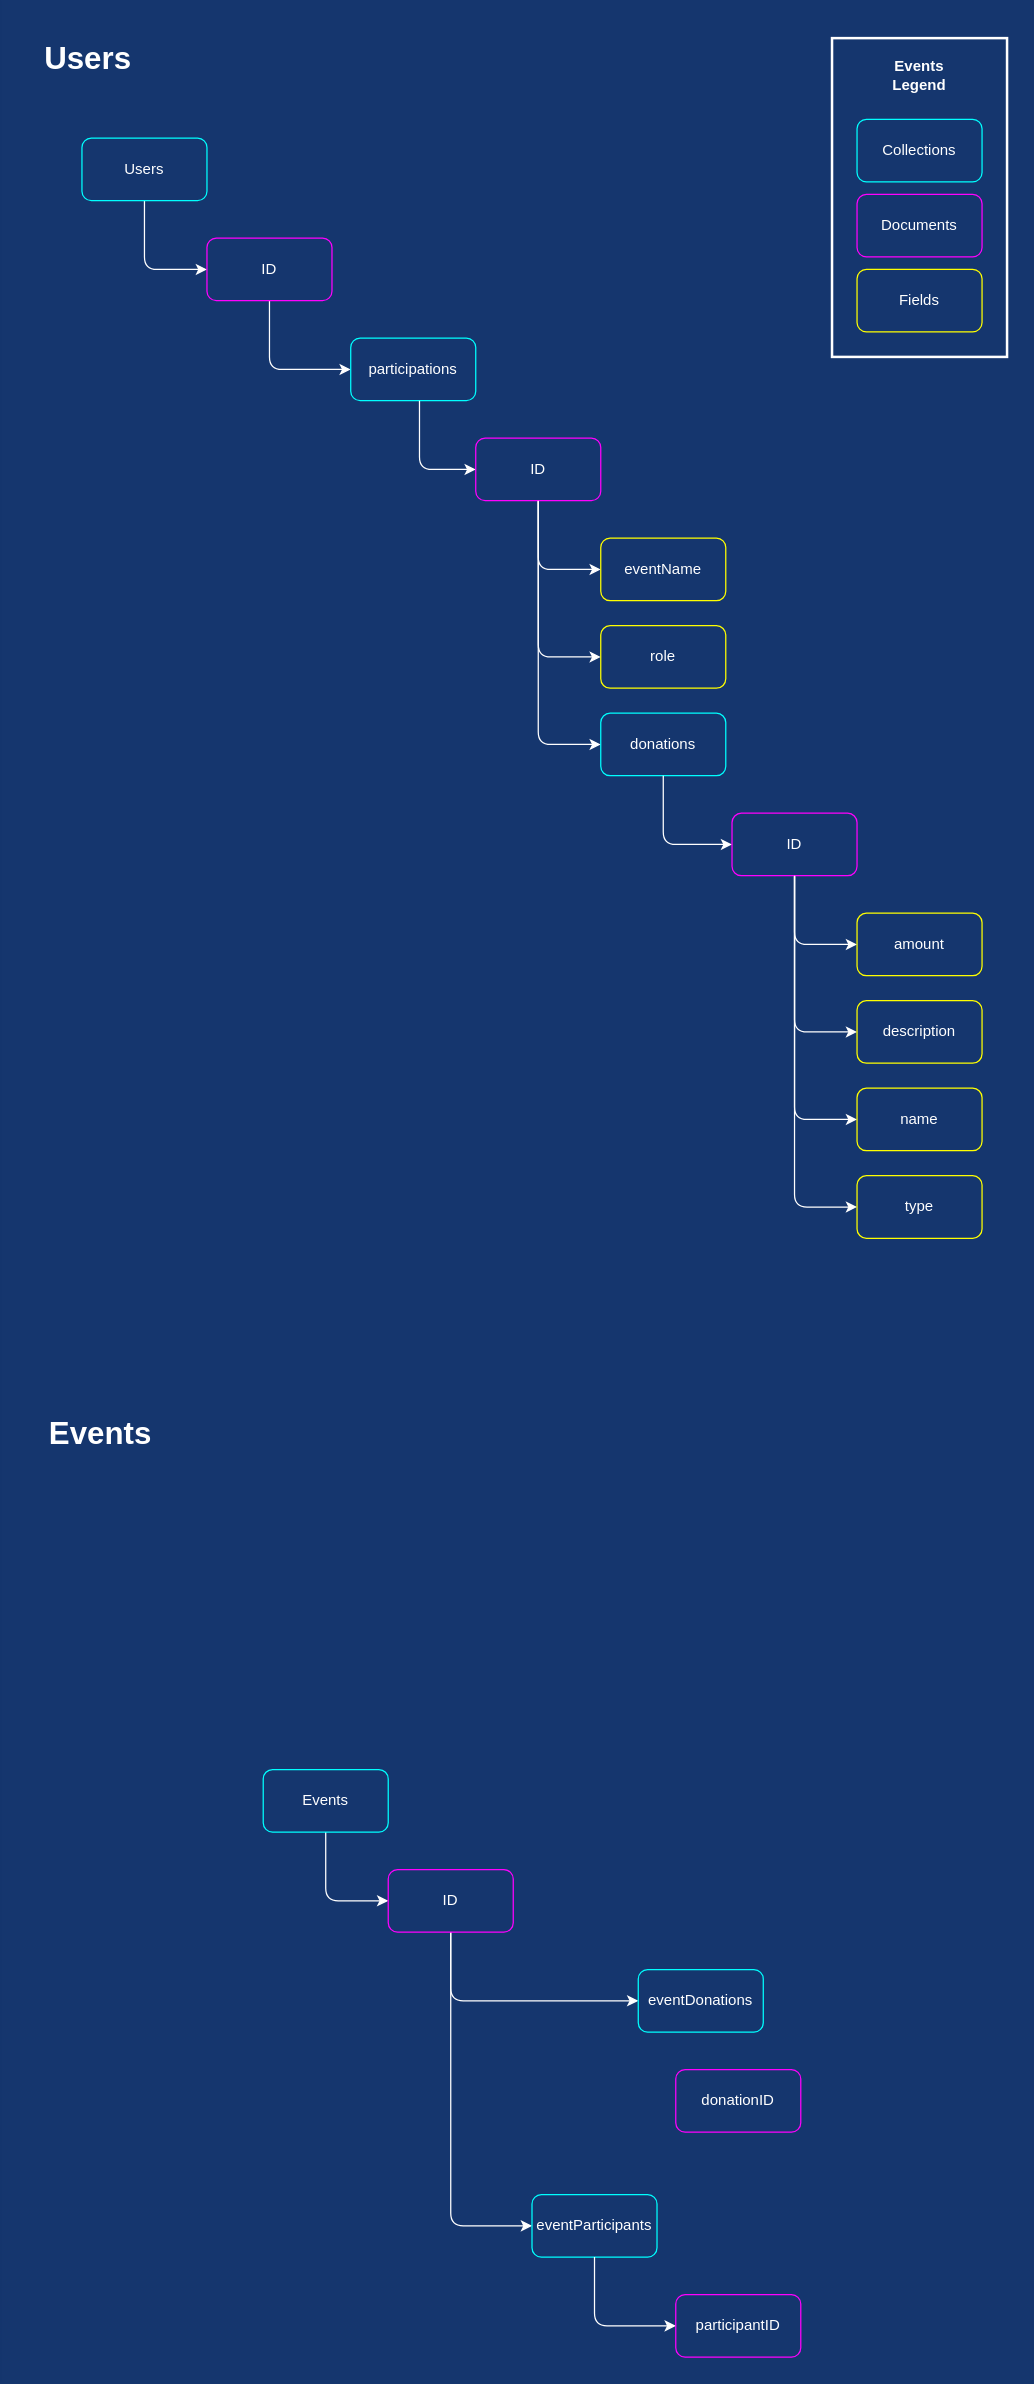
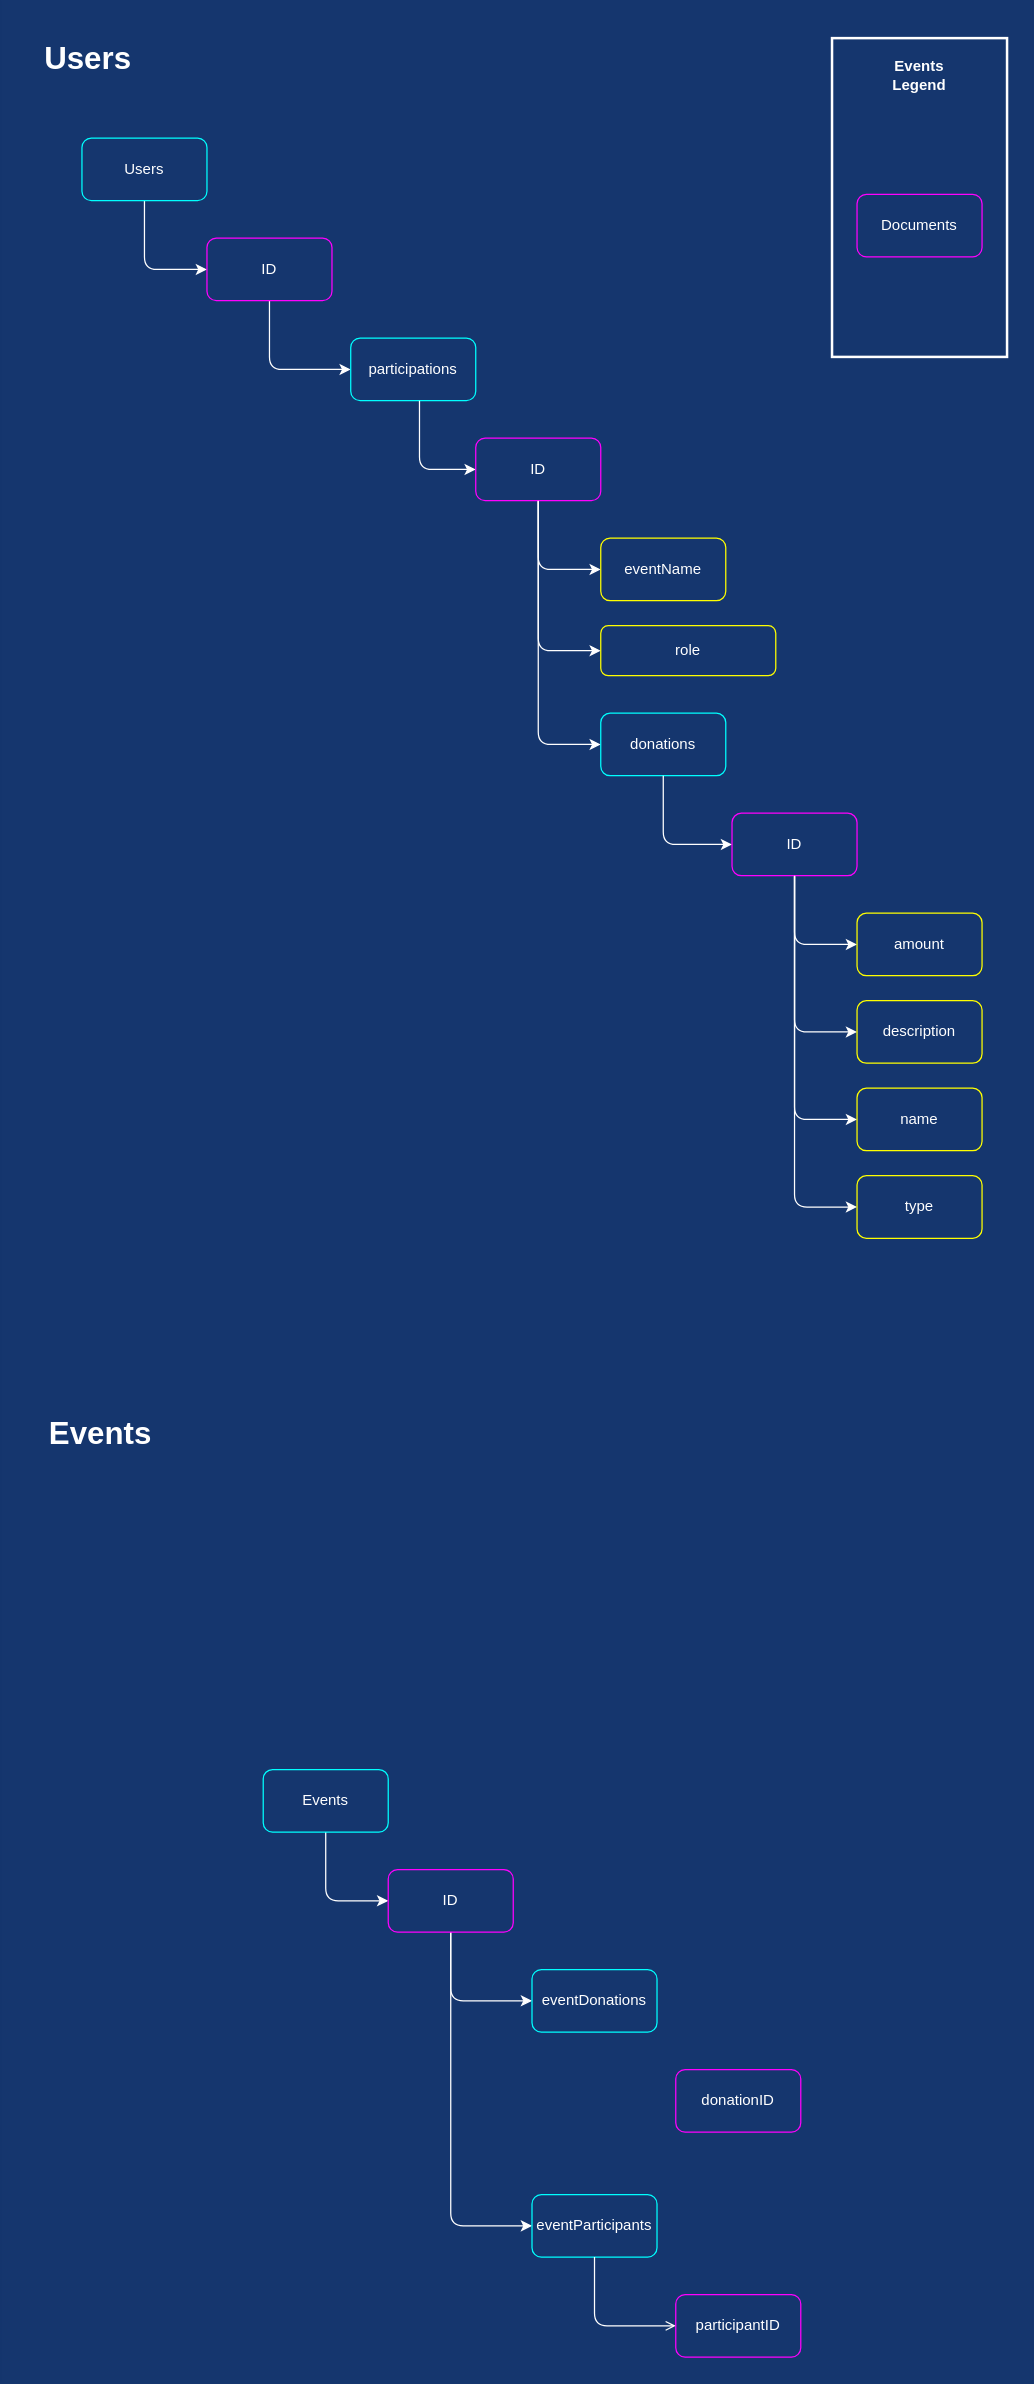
- <mxCell id="20" value="Collections" style="rounded=1;whiteSpace=wrap;html=1;fillColor=none;strokeColor=#00ffff;fontColor=#FFFFFF;fontStyle=0;glass=0;strokeWidth=1;" vertex="1" parent="1"><mxGeometry x="685" y="95" width="100" height="50" as="geometry" /></mxCell>
- <mxCell id="22" value="Fields" style="rounded=1;whiteSpace=wrap;html=1;fillColor=none;strokeColor=#ffff00;fontColor=#FFFFFF;fontStyle=0;strokeWidth=1;" vertex="1" parent="1"><mxGeometry x="685" y="215" width="100" height="50" as="geometry" /></mxCell>
- <mxCell id="13" value="role" style="rounded=1;whiteSpace=wrap;html=1;fillColor=none;strokeColor=#ffff00;fontColor=#FFFFFF;fontStyle=0;strokeWidth=1;" vertex="1" parent="1"><mxGeometry x="480" y="500" width="100" height="50" as="geometry" /></mxCell>
+ <mxCell id="13" value="role" style="rounded=1;whiteSpace=wrap;html=1;fillColor=none;strokeColor=#ffff00;fontColor=#FFFFFF;fontStyle=0;strokeWidth=1;" vertex="1" parent="1"><mxGeometry x="480" y="500" width="140" height="40" as="geometry" /></mxCell>
- <mxCell id="35" value="eventDonations" style="rounded=1;whiteSpace=wrap;html=1;fillColor=none;strokeColor=#00FFFF;fontColor=#FFFFFF;fontStyle=0;strokeWidth=1;" vertex="1" parent="1"><mxGeometry x="510" y="1575" width="100" height="50" as="geometry" /></mxCell>
+ <mxCell id="35" value="eventDonations" style="rounded=1;whiteSpace=wrap;html=1;fillColor=none;strokeColor=#00FFFF;fontColor=#FFFFFF;fontStyle=0;strokeWidth=1;" vertex="1" parent="1"><mxGeometry x="425" y="1575" width="100" height="50" as="geometry" /></mxCell>
- <mxCell id="40" style="edgeStyle=orthogonalEdgeStyle;html=1;entryX=0;entryY=0.5;entryDx=0;entryDy=0;strokeColor=#FFFFFF;fontColor=#FFFFFF;exitX=0.5;exitY=1;exitDx=0;exitDy=0;" edge="1" parent="1" target="41" source="38"><mxGeometry relative="1" as="geometry"><mxPoint x="475" y="1825" as="sourcePoint" /><Array as="points"><mxPoint x="475" y="1860" /></Array></mxGeometry></mxCell>
+ <mxCell id="40" style="edgeStyle=orthogonalEdgeStyle;html=1;entryX=0;entryY=0.5;entryDx=0;entryDy=0;strokeColor=#FFFFFF;fontColor=#FFFFFF;exitX=0.5;exitY=1;exitDx=0;exitDy=0;endArrow=open;" edge="1" parent="1" target="41" source="38"><mxGeometry relative="1" as="geometry"><mxPoint x="475" y="1825" as="sourcePoint" /><Array as="points"><mxPoint x="475" y="1860" /></Array></mxGeometry></mxCell>
